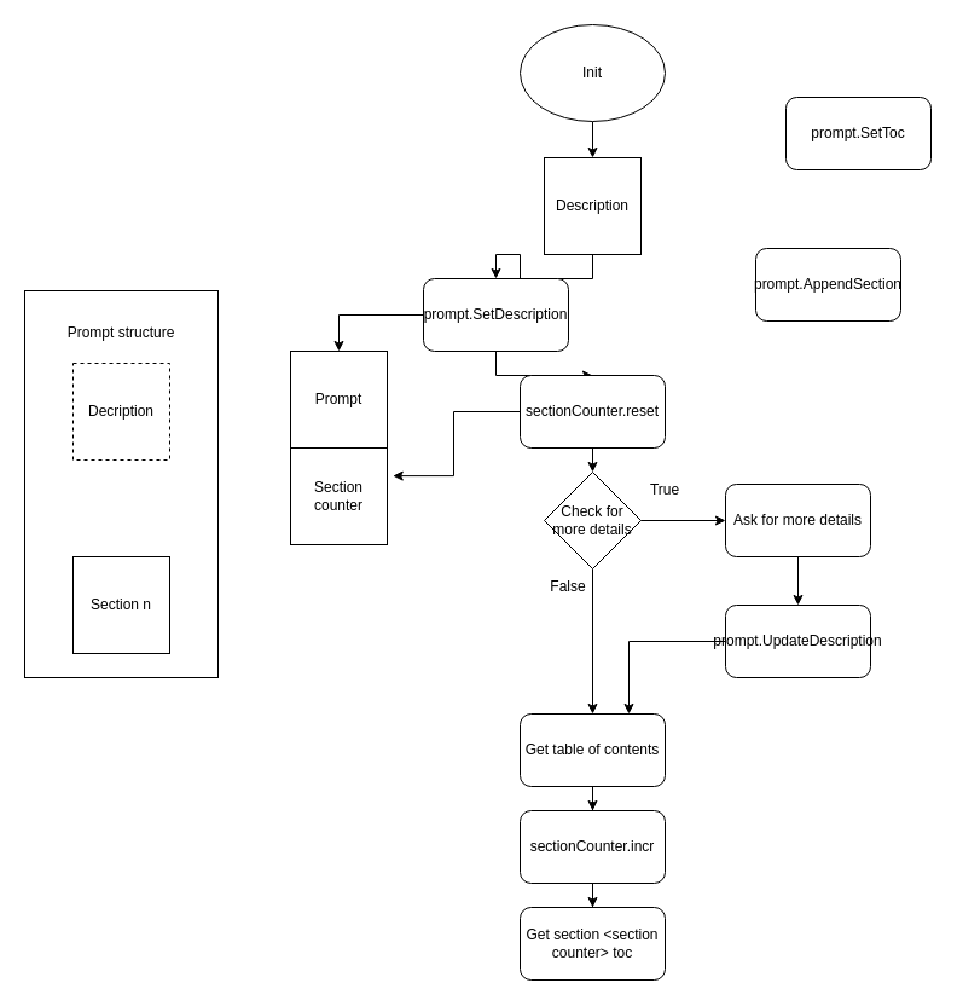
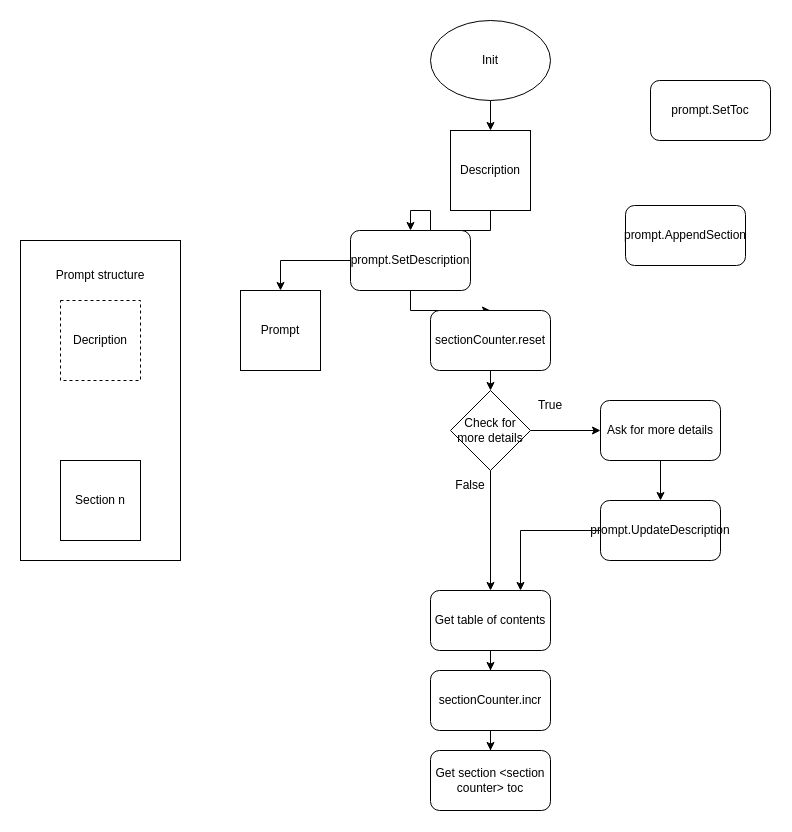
- <mxCell id="18" style="edgeStyle=orthogonalEdgeStyle;rounded=0;orthogonalLoop=1;jettySize=auto;html=1;entryX=1.059;entryY=0.289;entryDx=0;entryDy=0;entryPerimeter=0;" edge="1" parent="1" source="20" target="23"><mxGeometry relative="1" as="geometry" /></mxCell>
- <mxCell id="23" value="&lt;div&gt;Section&lt;/div&gt;&lt;div&gt;counter&lt;/div&gt;" style="whiteSpace=wrap;html=1;aspect=fixed;" vertex="1" parent="21"><mxGeometry y="80" width="80" height="80" as="geometry" /></mxCell>
